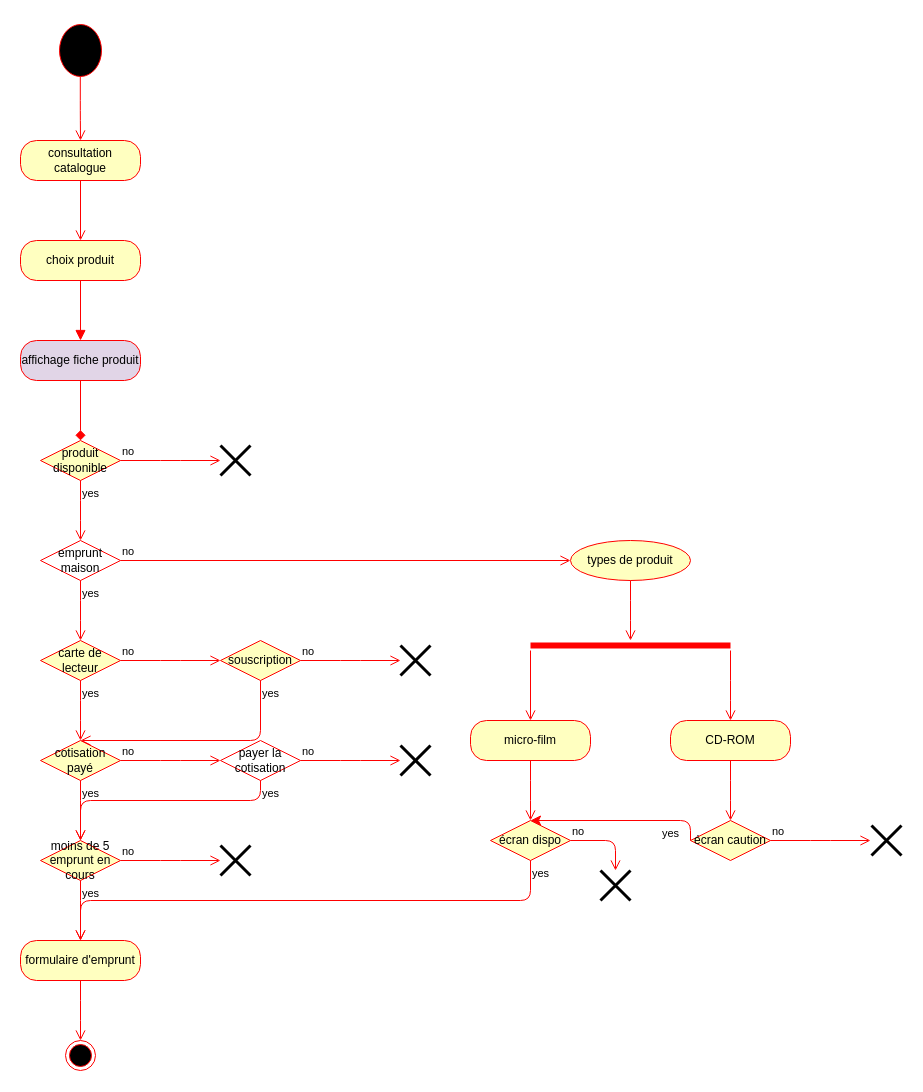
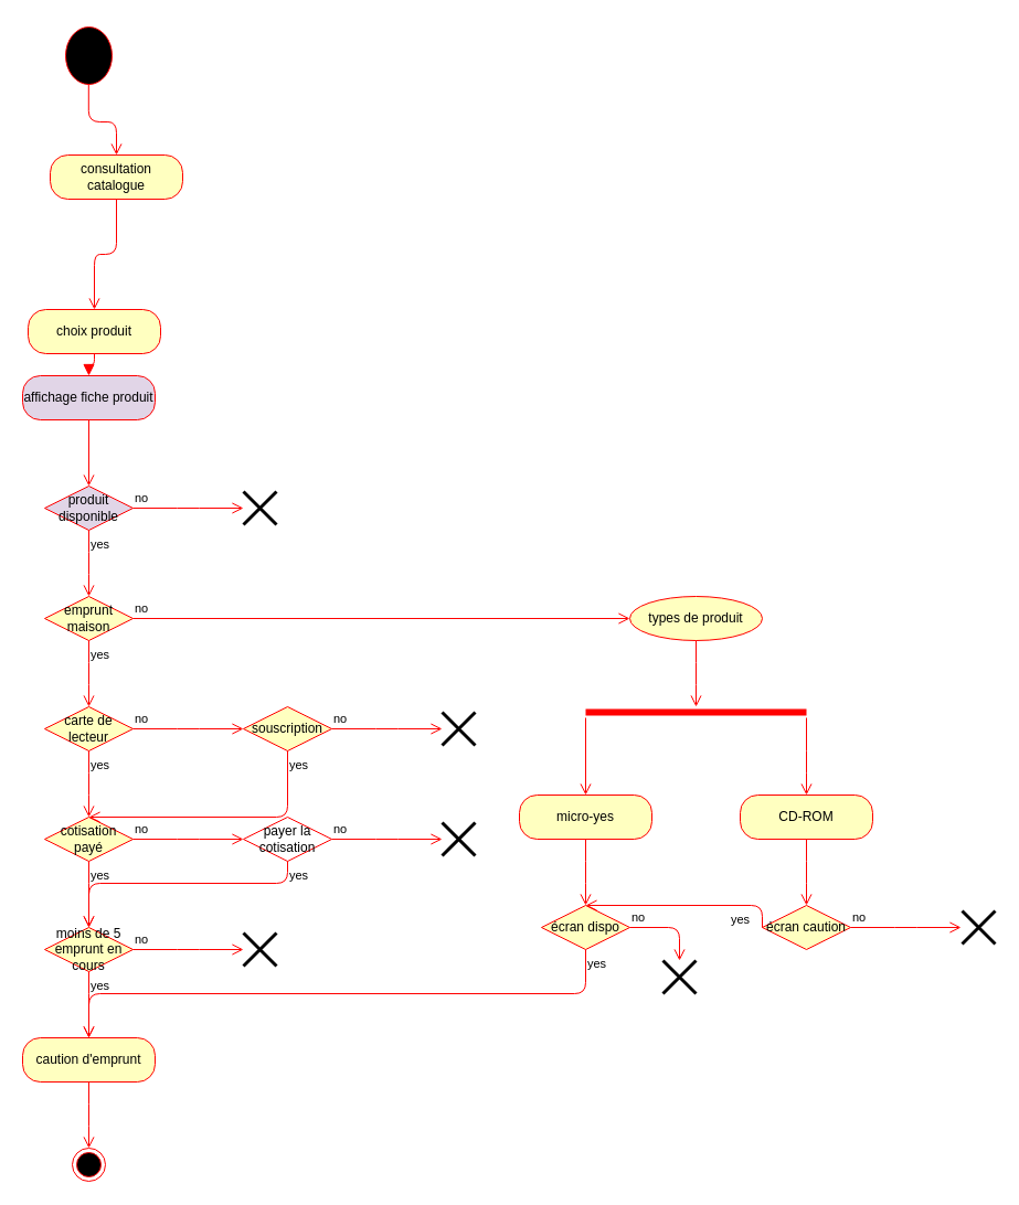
- <mxCell id="4" value="consultation catalogue" style="rounded=1;whiteSpace=wrap;html=1;arcSize=40;fontColor=#000000;fillColor=#ffffc0;strokeColor=#ff0000;" vertex="1" parent="1"><mxGeometry x="20" y="140" width="120" height="40" as="geometry" /></mxCell>
+ <mxCell id="4" value="consultation catalogue" style="rounded=1;whiteSpace=wrap;html=1;arcSize=40;fontColor=#000000;fillColor=#ffffc0;strokeColor=#ff0000;" vertex="1" parent="1"><mxGeometry x="45" y="140" width="120" height="40" as="geometry" /></mxCell>
- <mxCell id="6" value="choix produit" style="rounded=1;whiteSpace=wrap;html=1;arcSize=40;fontColor=#000000;fillColor=#ffffc0;strokeColor=#ff0000;" vertex="1" parent="1"><mxGeometry x="20" y="240" width="120" height="40" as="geometry" /></mxCell>
+ <mxCell id="6" value="choix produit" style="rounded=1;whiteSpace=wrap;html=1;arcSize=40;fontColor=#000000;fillColor=#ffffc0;strokeColor=#ff0000;" vertex="1" parent="1"><mxGeometry x="25" y="280" width="120" height="40" as="geometry" /></mxCell>
- <mxCell id="9" value="" style="edgeStyle=orthogonalEdgeStyle;html=1;verticalAlign=bottom;endArrow=diamond;endSize=8;strokeColor=#ff0000;entryX=0.5;entryY=0;entryDx=0;entryDy=0;" edge="1" source="8" parent="1" target="10"><mxGeometry relative="1" as="geometry"><mxPoint x="74" y="440" as="targetPoint" /></mxGeometry></mxCell>
+ <mxCell id="9" value="" style="edgeStyle=orthogonalEdgeStyle;html=1;verticalAlign=bottom;endArrow=open;endSize=8;strokeColor=#ff0000;entryX=0.5;entryY=0;entryDx=0;entryDy=0;" edge="1" source="8" parent="1" target="10"><mxGeometry relative="1" as="geometry"><mxPoint x="74" y="440" as="targetPoint" /></mxGeometry></mxCell>
- <mxCell id="10" value="produit disponible" style="rhombus;whiteSpace=wrap;html=1;fillColor=#ffffc0;strokeColor=#ff0000;" vertex="1" parent="1"><mxGeometry x="40" y="440" width="80" height="40" as="geometry" /></mxCell>
+ <mxCell id="10" value="produit disponible" style="rhombus;whiteSpace=wrap;html=1;fillColor=#e1d5e7;strokeColor=#ff0000;" vertex="1" parent="1"><mxGeometry x="40" y="440" width="80" height="40" as="geometry" /></mxCell>
- <mxCell id="14" value="emprunt maison" style="rhombus;whiteSpace=wrap;html=1;fillColor=#ffffff;strokeColor=#ff0000;" vertex="1" parent="1"><mxGeometry x="40" y="540" width="80" height="40" as="geometry" /></mxCell>
+ <mxCell id="14" value="emprunt maison" style="rhombus;whiteSpace=wrap;html=1;fillColor=#ffffc0;strokeColor=#ff0000;" vertex="1" parent="1"><mxGeometry x="40" y="540" width="80" height="40" as="geometry" /></mxCell>
- <mxCell id="43" value="micro-film" style="rounded=1;whiteSpace=wrap;html=1;arcSize=40;fontColor=#000000;fillColor=#ffffc0;strokeColor=#ff0000;" vertex="1" parent="1"><mxGeometry x="470" y="720" width="120" height="40" as="geometry" /></mxCell>
+ <mxCell id="43" value="micro-yes" style="rounded=1;whiteSpace=wrap;html=1;arcSize=40;fontColor=#000000;fillColor=#ffffc0;strokeColor=#ff0000;" vertex="1" parent="1"><mxGeometry x="470" y="720" width="120" height="40" as="geometry" /></mxCell>
- <mxCell id="49" value="yes" style="edgeStyle=orthogonalEdgeStyle;html=1;align=left;verticalAlign=top;endArrow=classic;endSize=8;strokeColor=#ff0000;entryX=0.5;entryY=0;entryDx=0;entryDy=0;exitX=0;exitY=0.5;exitDx=0;exitDy=0;" edge="1" source="47" parent="1" target="51"><mxGeometry x="-0.444" relative="1" as="geometry"><mxPoint x="730" y="920" as="targetPoint" /><Array as="points"><mxPoint x="690" y="820" /></Array><mxPoint as="offset" /></mxGeometry></mxCell>
+ <mxCell id="49" value="yes" style="edgeStyle=orthogonalEdgeStyle;html=1;align=left;verticalAlign=top;endArrow=open;endSize=8;strokeColor=#ff0000;entryX=0.5;entryY=0;entryDx=0;entryDy=0;exitX=0;exitY=0.5;exitDx=0;exitDy=0;" edge="1" source="47" parent="1" target="51"><mxGeometry x="-0.444" relative="1" as="geometry"><mxPoint x="730" y="920" as="targetPoint" /><Array as="points"><mxPoint x="690" y="820" /></Array><mxPoint as="offset" /></mxGeometry></mxCell>
- <mxCell id="26" value="formulaire d'emprunt" style="rounded=1;whiteSpace=wrap;html=1;arcSize=40;fontColor=#000000;fillColor=#ffffc0;strokeColor=#ff0000;" vertex="1" parent="1"><mxGeometry x="20" y="940" width="120" height="40" as="geometry" /></mxCell>
+ <mxCell id="26" value="caution d'emprunt" style="rounded=1;whiteSpace=wrap;html=1;arcSize=40;fontColor=#000000;fillColor=#ffffc0;strokeColor=#ff0000;" vertex="1" parent="1"><mxGeometry x="20" y="940" width="120" height="40" as="geometry" /></mxCell>
